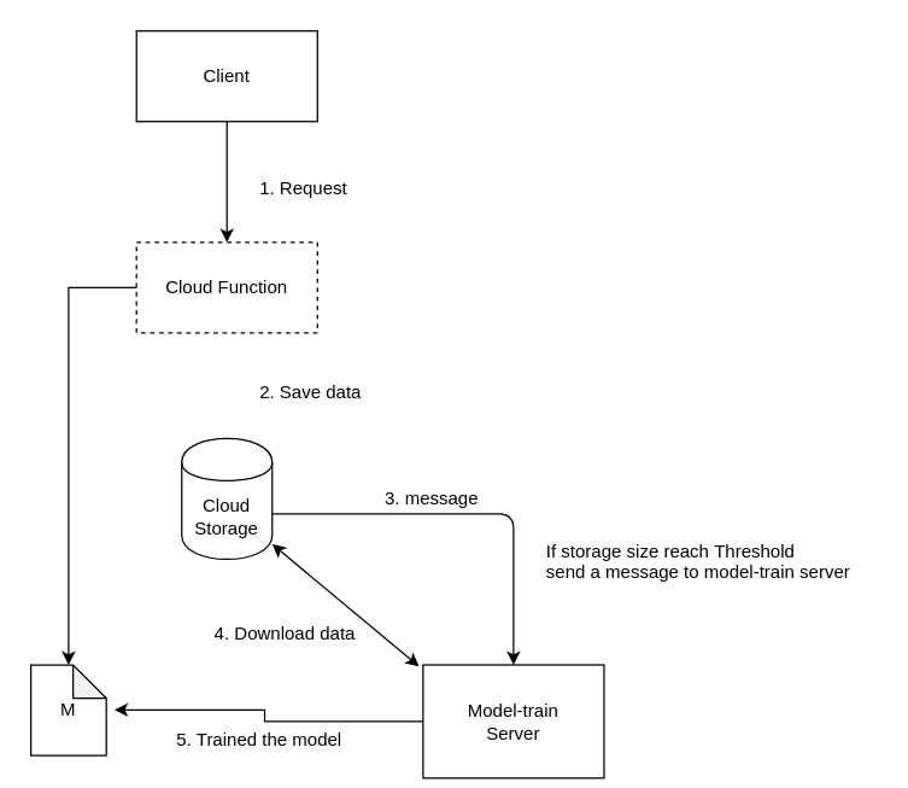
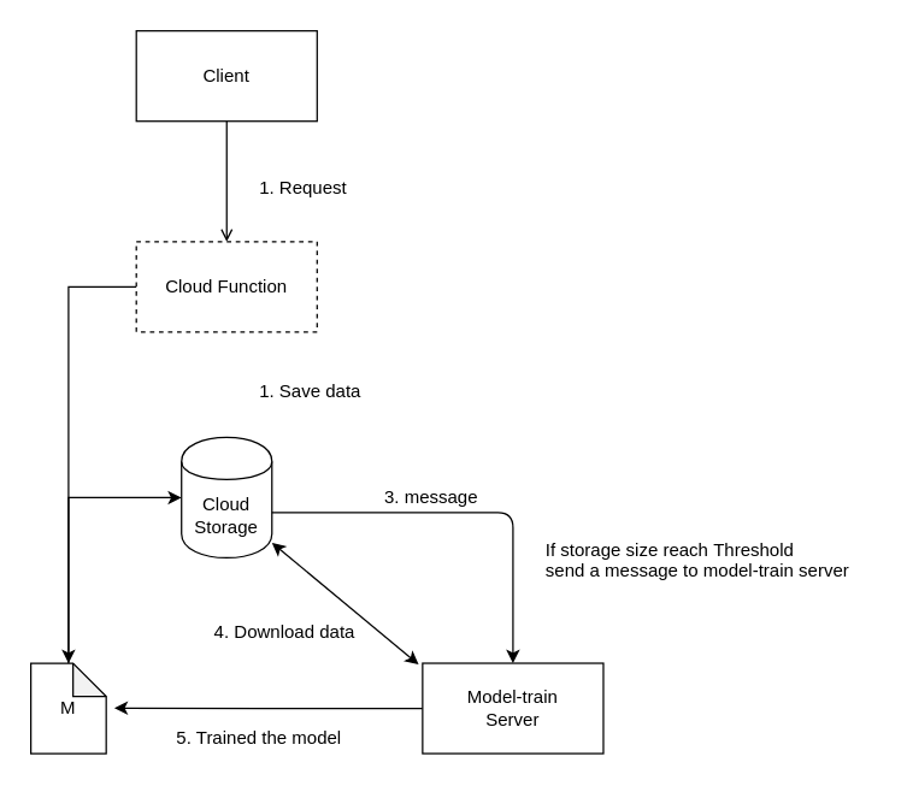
- <mxCell id="2" style="edgeStyle=orthogonalEdgeStyle;rounded=0;orthogonalLoop=1;jettySize=auto;html=1;" edge="1" parent="1" source="3" target="5"><mxGeometry relative="1" as="geometry" /></mxCell>
+ <mxCell id="2" style="edgeStyle=orthogonalEdgeStyle;rounded=0;orthogonalLoop=1;jettySize=auto;html=1;endArrow=open;" edge="1" parent="1" source="3" target="5"><mxGeometry relative="1" as="geometry" /></mxCell>
- <mxCell id="8" value="2. Save data" style="text;html=1;resizable=0;points=[];autosize=1;align=left;verticalAlign=top;spacingTop=-4;" vertex="1" parent="1"><mxGeometry x="170" y="250" width="80" height="10" as="geometry" /></mxCell>
+ <mxCell id="8" value="1. Save data" style="text;html=1;resizable=0;points=[];autosize=1;align=left;verticalAlign=top;spacingTop=-4;" vertex="1" parent="1"><mxGeometry x="170" y="250" width="80" height="10" as="geometry" /></mxCell>
+ <mxCell id="16" style="edgeStyle=orthogonalEdgeStyle;rounded=0;orthogonalLoop=1;jettySize=auto;html=1;entryX=0;entryY=0.5;entryDx=0;entryDy=0;" edge="1" parent="1" source="17" target="7"><mxGeometry relative="1" as="geometry"><mxPoint x="45" y="290" as="targetPoint" /><Array as="points"><mxPoint x="45" y="330" /></Array></mxGeometry></mxCell>
- <mxCell id="10" value="Model-train&lt;br&gt;Server&lt;br&gt;" style="rounded=0;whiteSpace=wrap;html=1;" vertex="1" parent="1"><mxGeometry x="280" y="440" width="120" height="75" as="geometry" /></mxCell>
+ <mxCell id="10" value="Model-train&lt;br&gt;Server&lt;br&gt;" style="rounded=0;whiteSpace=wrap;html=1;" vertex="1" parent="1"><mxGeometry x="280" y="440" width="120" height="60" as="geometry" /></mxCell>
